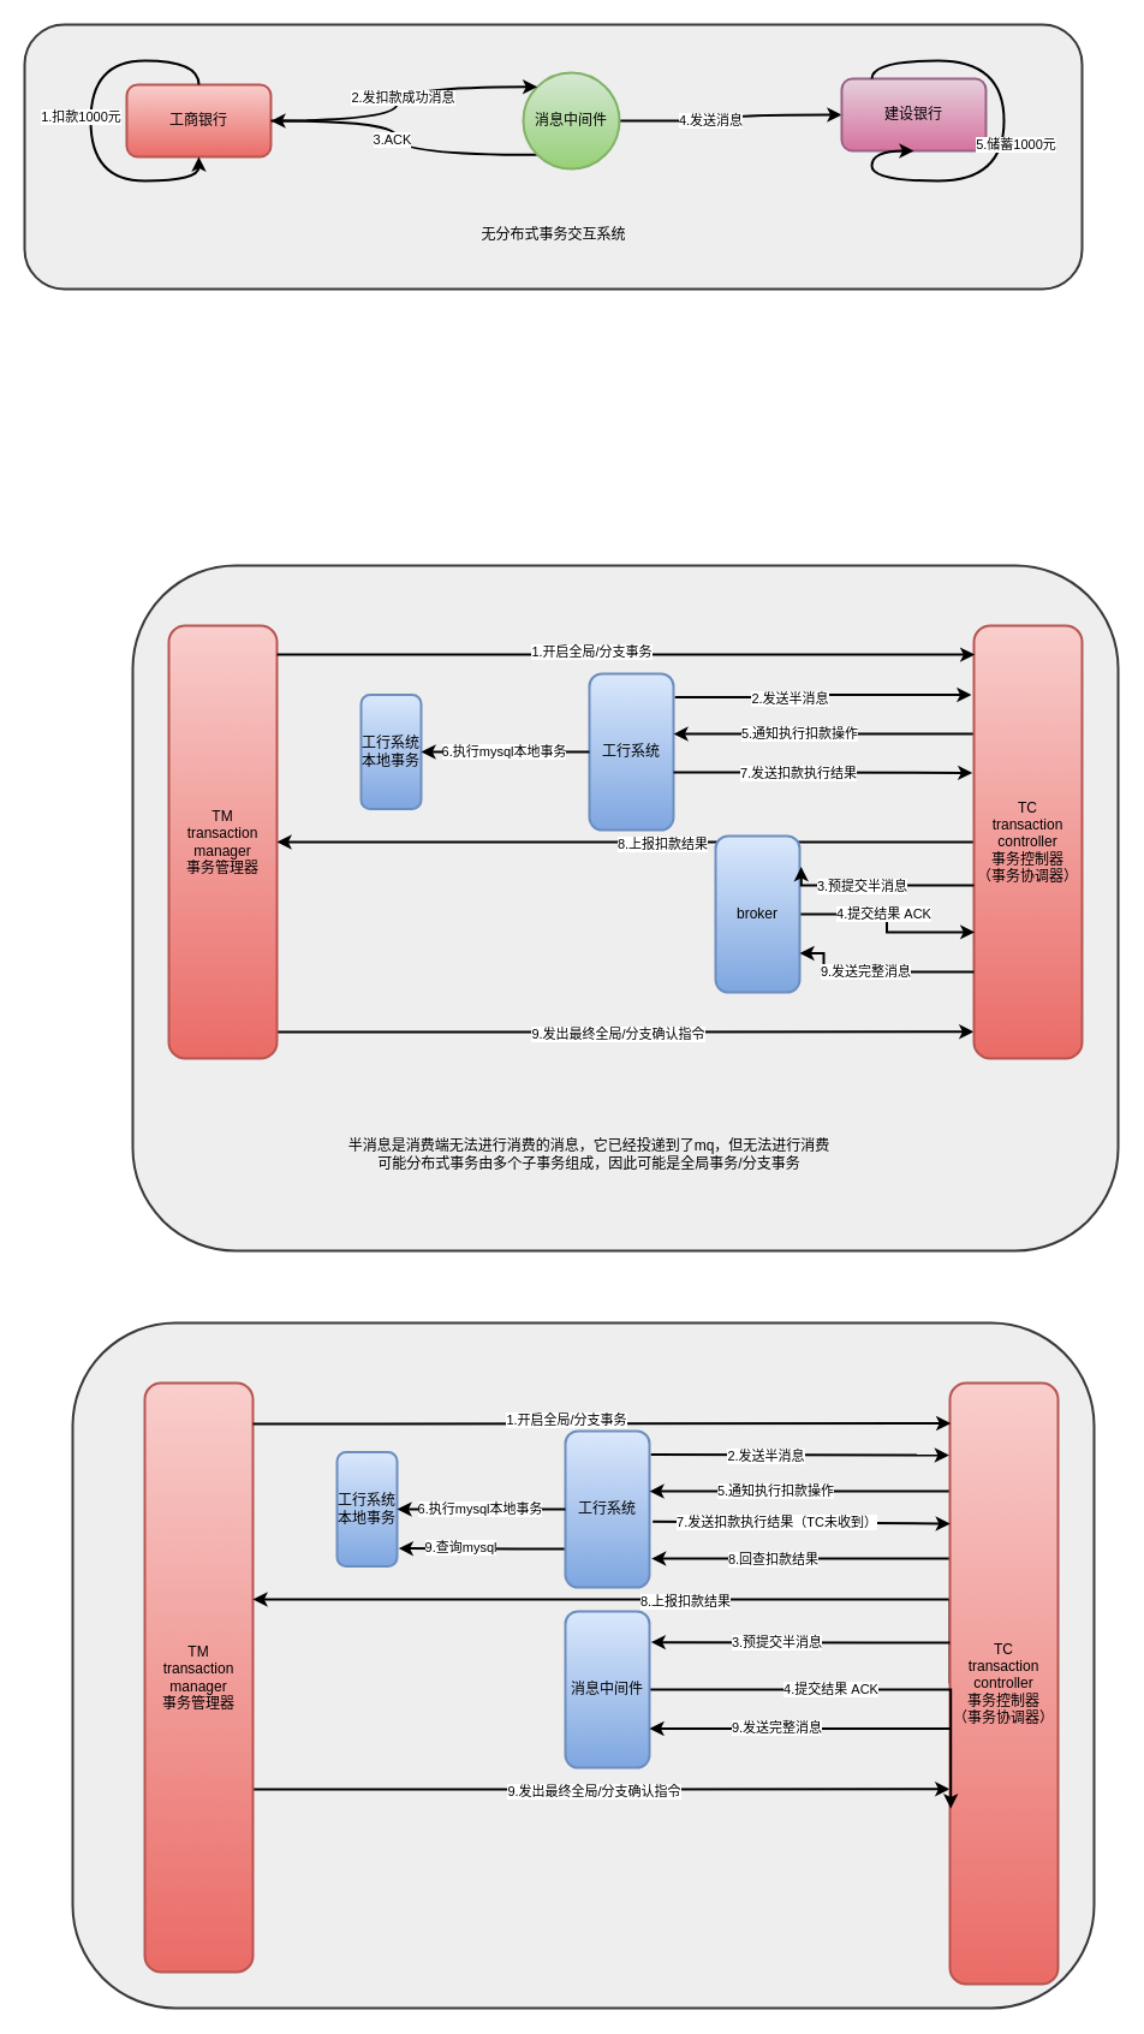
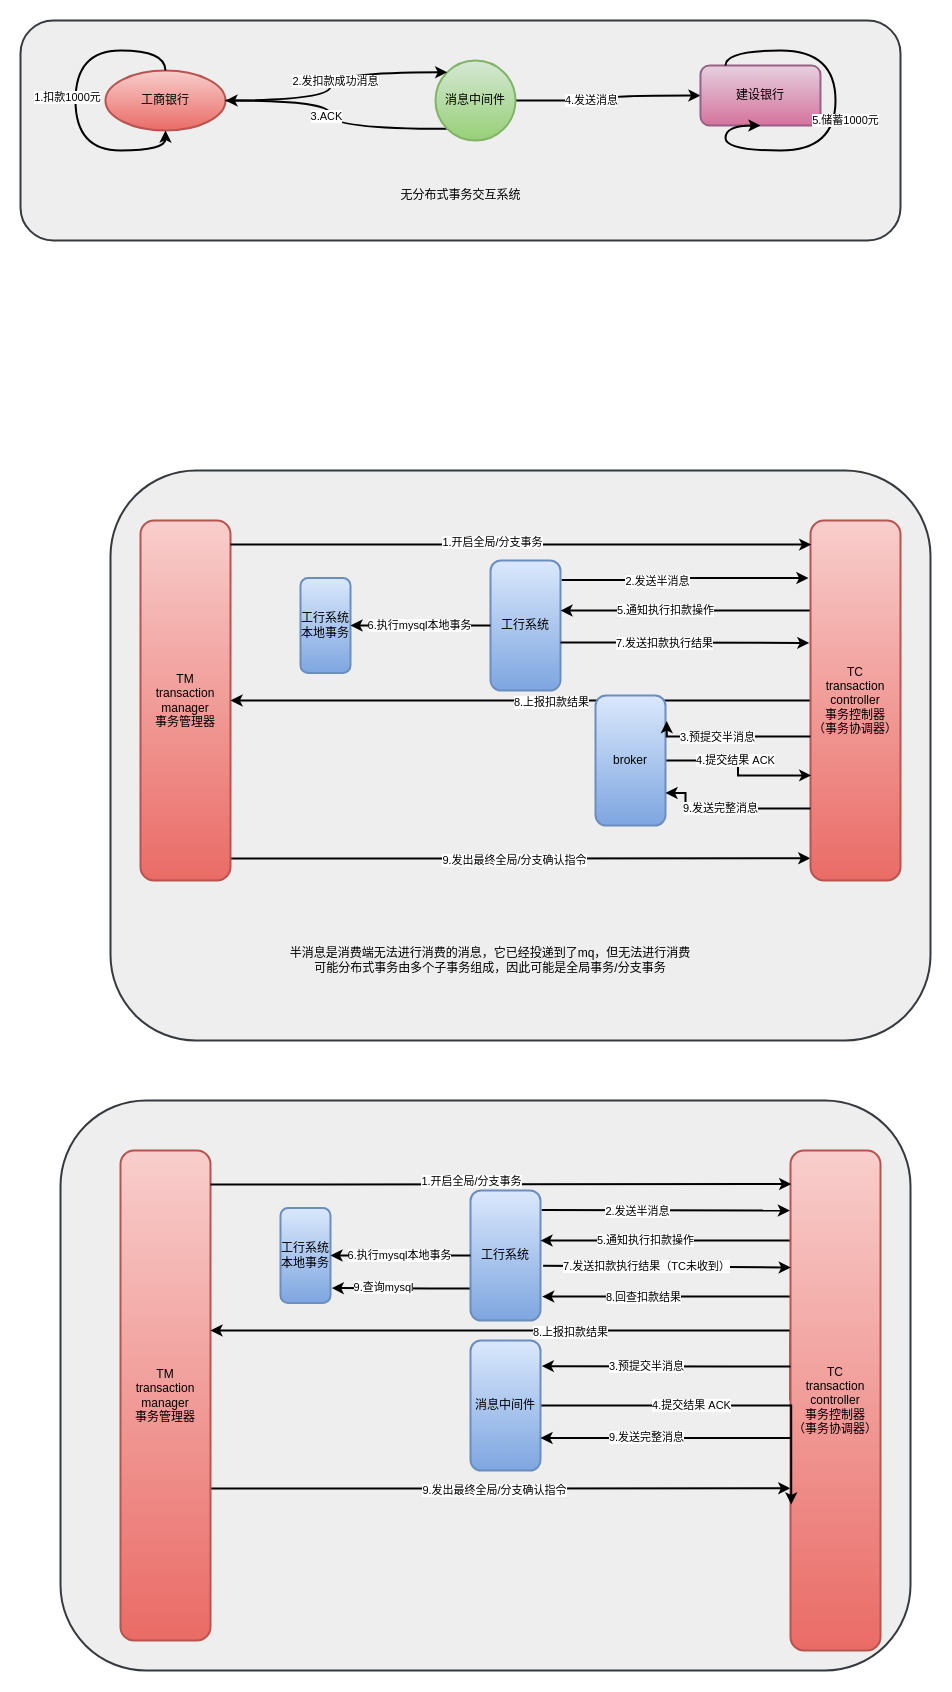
- <mxCell id="4" value="工商银行" style="rounded=1;whiteSpace=wrap;html=1;strokeWidth=2;fillColor=#f8cecc;strokeColor=#b85450;gradientColor=#ea6b66;" vertex="1" parent="2"><mxGeometry x="84.97" y="50.03" width="120" height="60" as="geometry" /></mxCell>
+ <mxCell id="4" value="工商银行" style="ellipse;whiteSpace=wrap;html=1;strokeWidth=2;fillColor=#f8cecc;strokeColor=#b85450;gradientColor=#ea6b66;" vertex="1" parent="2"><mxGeometry x="84.97" y="50.03" width="120" height="60" as="geometry" /></mxCell>
